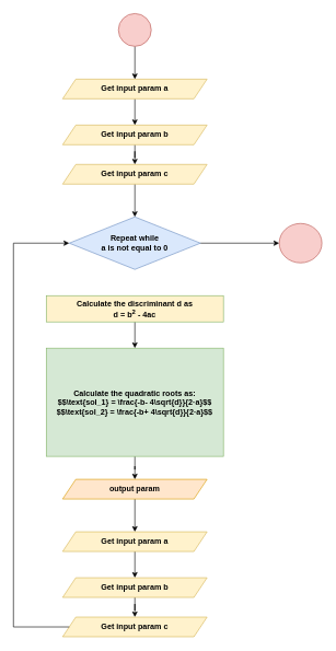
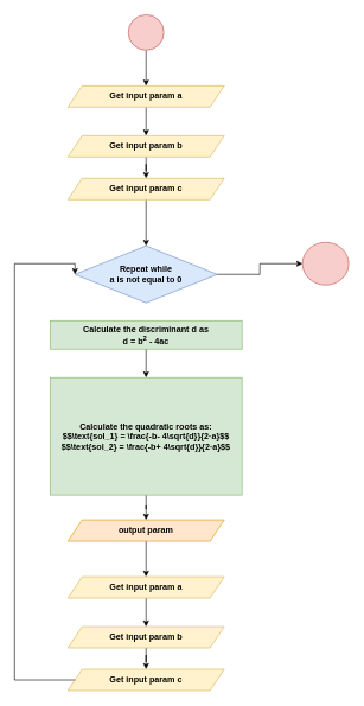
- <mxCell id="11" value="Repeat while &lt;br&gt;a is not equal to 0" style="rhombus;whiteSpace=wrap;html=1;fillColor=#dae8fc;strokeColor=#6c8ebf;fontStyle=1" parent="1" vertex="1"><mxGeometry x="105" y="330" width="200" height="80" as="geometry" /></mxCell>
+ <mxCell id="11" value="Repeat while &lt;br&gt;a is not equal to 0" style="rhombus;whiteSpace=wrap;html=1;fillColor=#dae8fc;strokeColor=#6c8ebf;fontStyle=1" parent="1" vertex="1"><mxGeometry x="105" y="345" width="200" height="80" as="geometry" /></mxCell>
- <mxCell id="13" value="Calculate the discriminant d as&lt;br&gt;d = b&lt;sup&gt;2&lt;/sup&gt; - 4ac" style="rounded=0;whiteSpace=wrap;html=1;fillColor=#fff2cc;strokeColor=#82b366;fontStyle=1;" parent="1" vertex="1"><mxGeometry x="70" y="450" width="270" height="40" as="geometry" /></mxCell>
+ <mxCell id="13" value="Calculate the discriminant d as&lt;br&gt;d = b&lt;sup&gt;2&lt;/sup&gt; - 4ac" style="rounded=0;whiteSpace=wrap;html=1;fillColor=#d5e8d4;strokeColor=#82b366;fontStyle=1" parent="1" vertex="1"><mxGeometry x="70" y="450" width="270" height="40" as="geometry" /></mxCell>
